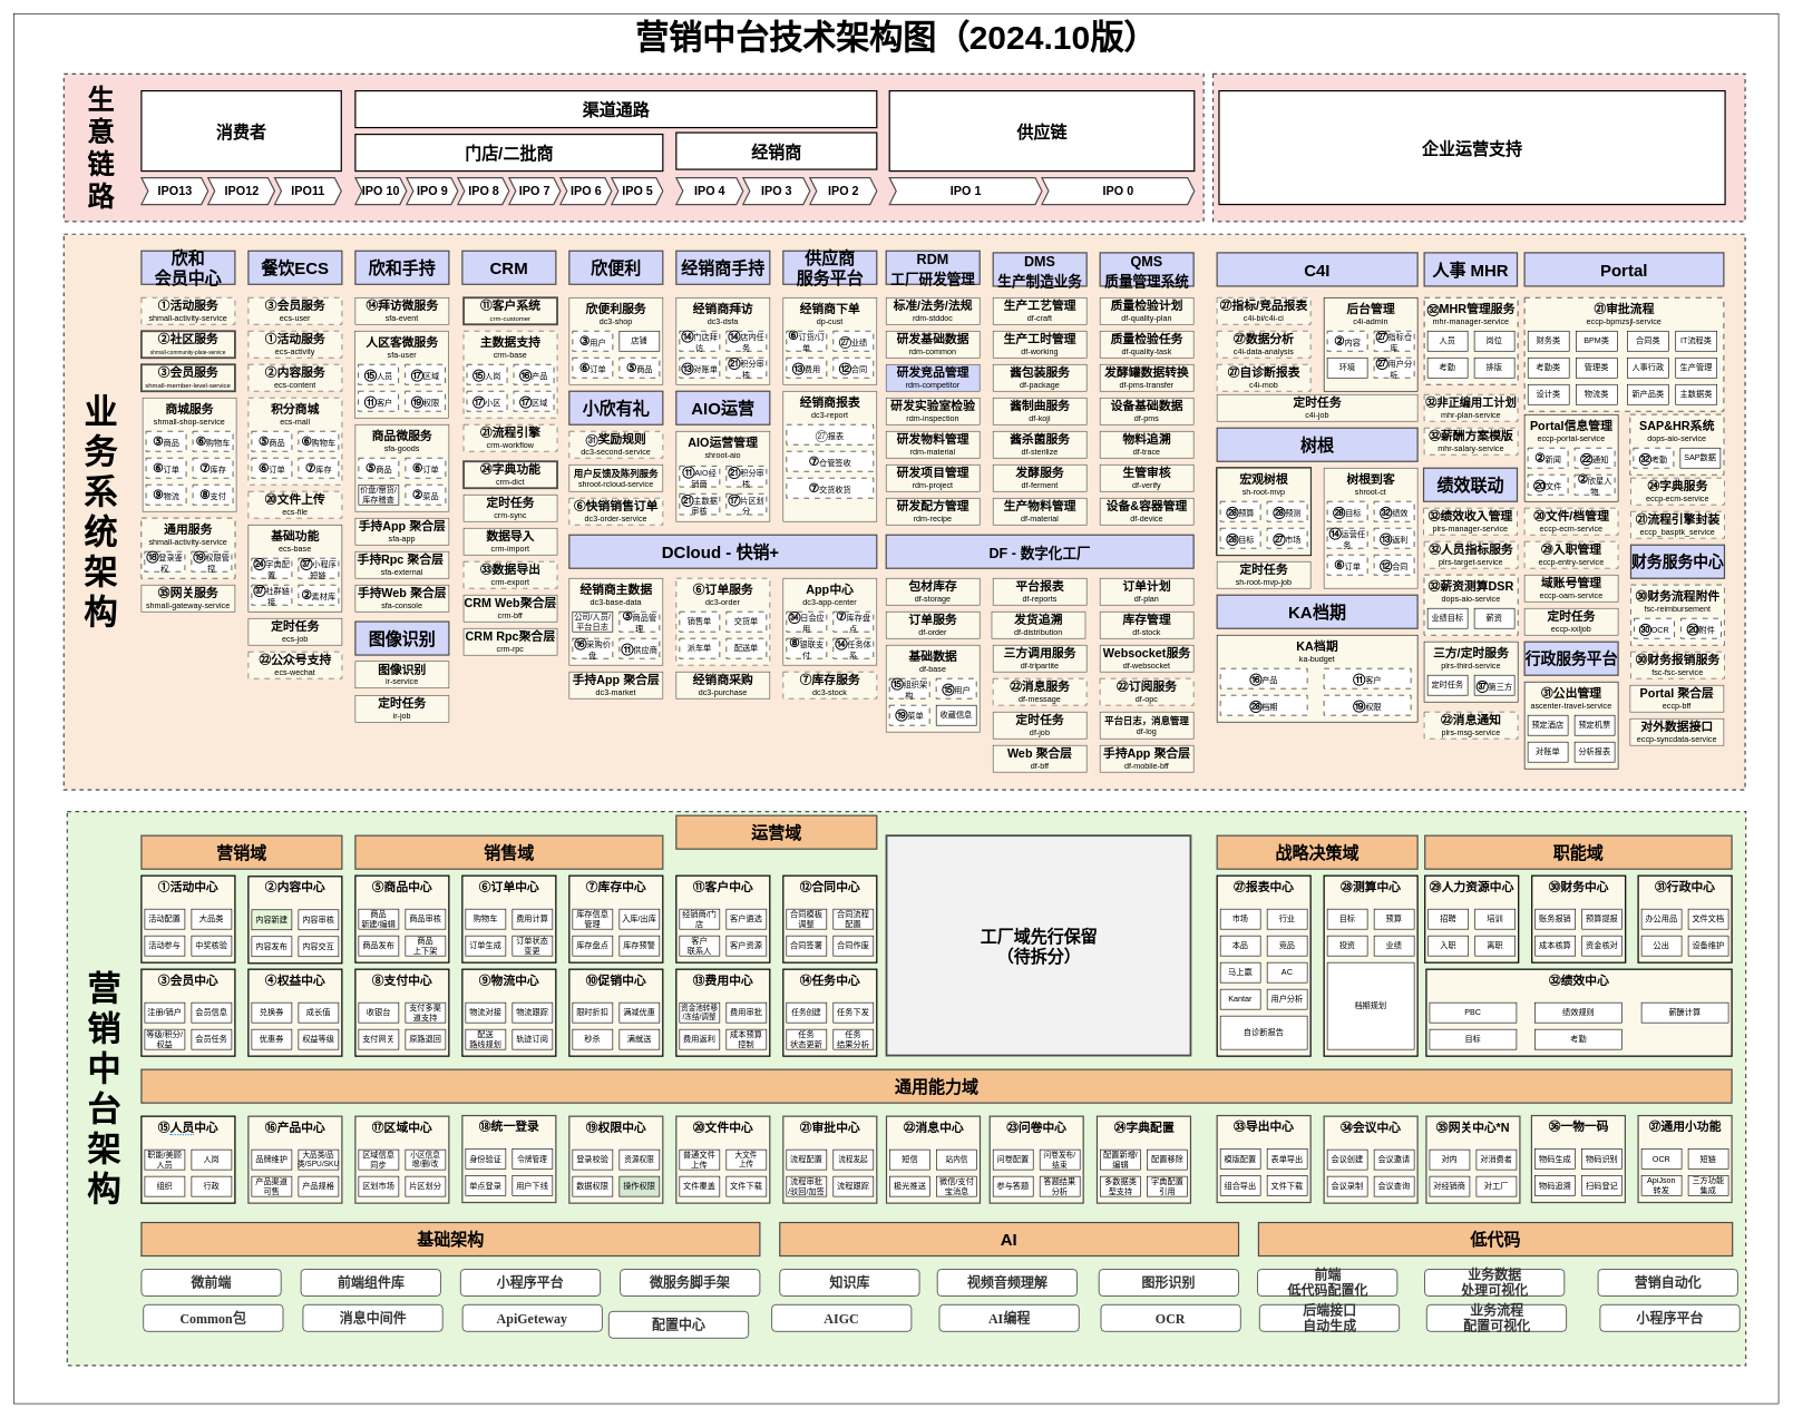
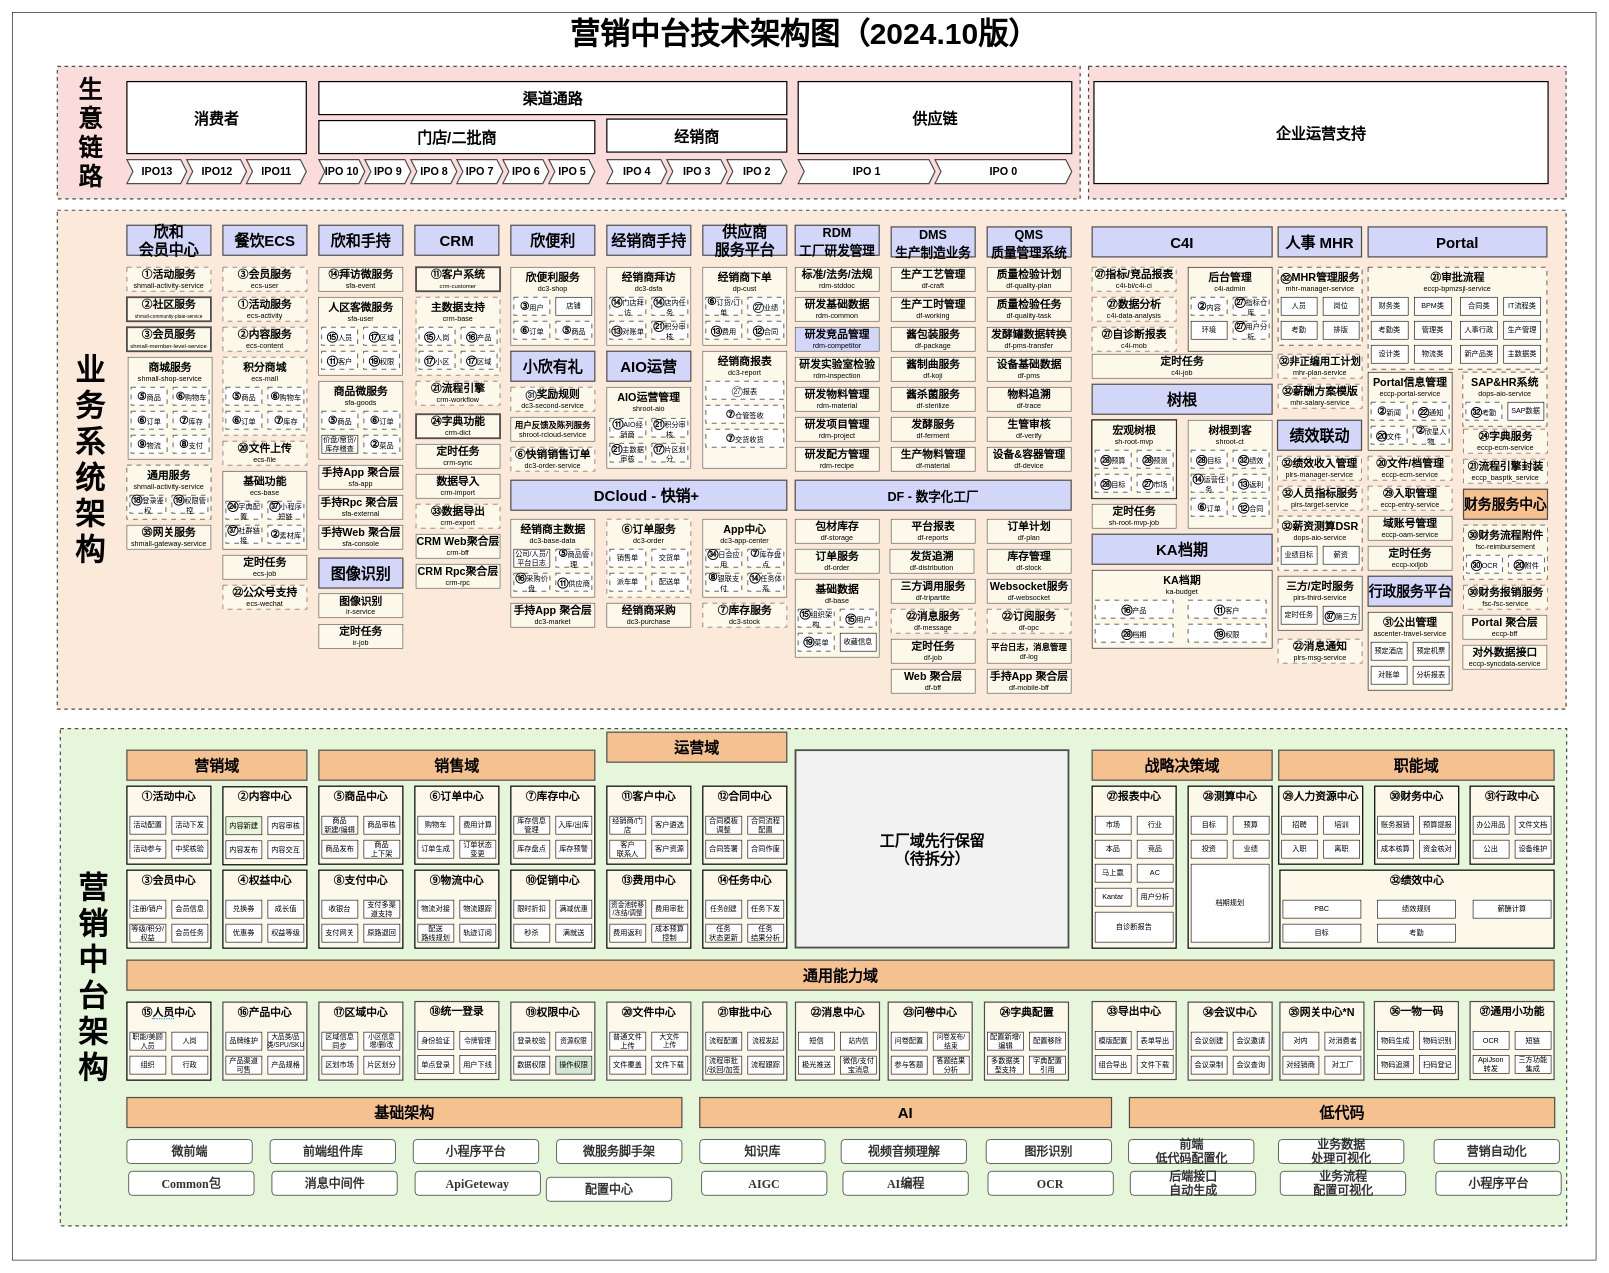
- <mxCell id="141" value="&lt;font style=&quot;font-size: 23px;&quot;&gt;财务服务中心&lt;/font&gt;" style="rounded=0;whiteSpace=wrap;html=1;fillColor=#d2d6f9;strokeColor=#4D4D4D;fontSize=25;fontStyle=1;strokeWidth=2;align=center;verticalAlign=middle;fontFamily=Helvetica;fontColor=default;" vertex="1" parent="1"><mxGeometry x="2439" y="815" width="140" height="50" as="geometry" /></mxCell>
+ <mxCell id="141" value="&lt;font style=&quot;font-size: 23px;&quot;&gt;财务服务中心&lt;/font&gt;" style="rounded=0;whiteSpace=wrap;html=1;fillColor=#f4c18f;strokeColor=#4D4D4D;fontSize=25;fontStyle=1;strokeWidth=2;align=center;verticalAlign=middle;fontFamily=Helvetica;fontColor=default;" vertex="1" parent="1"><mxGeometry x="2439" y="815" width="140" height="50" as="geometry" /></mxCell>
- <mxCell id="393" value="大品类" style="rounded=0;whiteSpace=wrap;html=1;" vertex="1" parent="391"><mxGeometry x="70" width="60" height="30" as="geometry" /></mxCell>
+ <mxCell id="393" value="活动下发" style="rounded=0;whiteSpace=wrap;html=1;" vertex="1" parent="391"><mxGeometry x="70" width="60" height="30" as="geometry" /></mxCell>
- <mxCell id="18" value="&lt;font face=&quot;黑体&quot; color=&quot;#323232&quot;&gt;&lt;span style=&quot;font-size: 20px; background-color: rgba(255, 255, 255, 0.01);&quot;&gt;&lt;b&gt;AIGC&lt;/b&gt;&lt;/span&gt;&lt;/font&gt;" style="rounded=1;whiteSpace=wrap;html=1;strokeColor=default;align=center;verticalAlign=middle;fontFamily=Helvetica;fontSize=12;fontColor=default;fillColor=default;" vertex="1" parent="4"><mxGeometry x="942.924" y="123" width="208.893" height="40" as="geometry" /></mxCell>
+ <mxCell id="18" value="&lt;font face=&quot;黑体&quot; color=&quot;#323232&quot;&gt;&lt;span style=&quot;font-size: 20px; background-color: rgba(255, 255, 255, 0.01);&quot;&gt;&lt;b&gt;AIGC&lt;/b&gt;&lt;/span&gt;&lt;/font&gt;" style="rounded=1;whiteSpace=wrap;html=1;strokeColor=default;align=center;verticalAlign=middle;fontFamily=Helvetica;fontSize=12;fontColor=default;fillColor=default;" vertex="1" parent="4"><mxGeometry x="957.924" y="123" width="208.893" height="40" as="geometry" /></mxCell>
